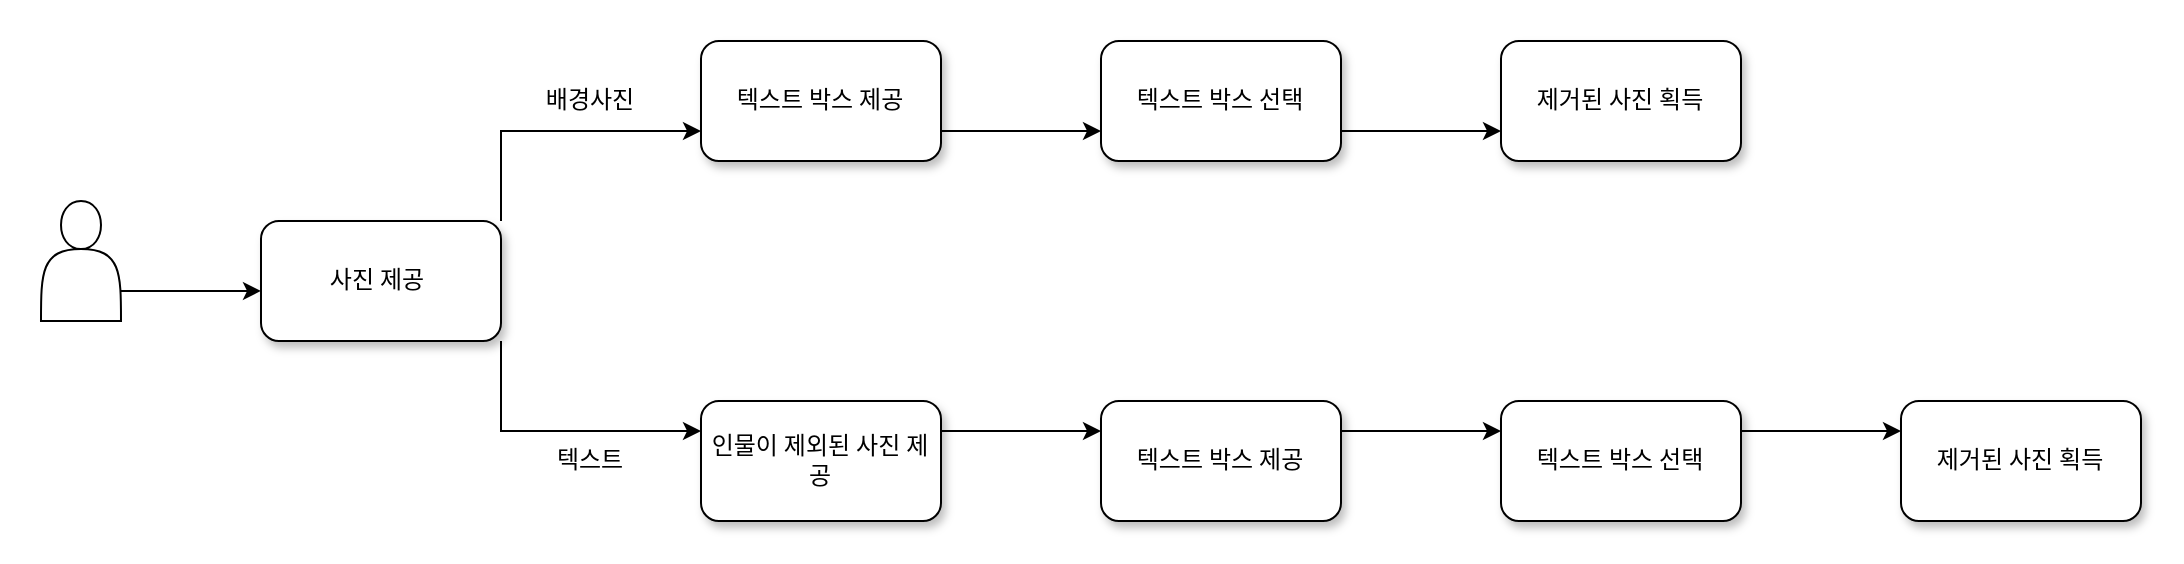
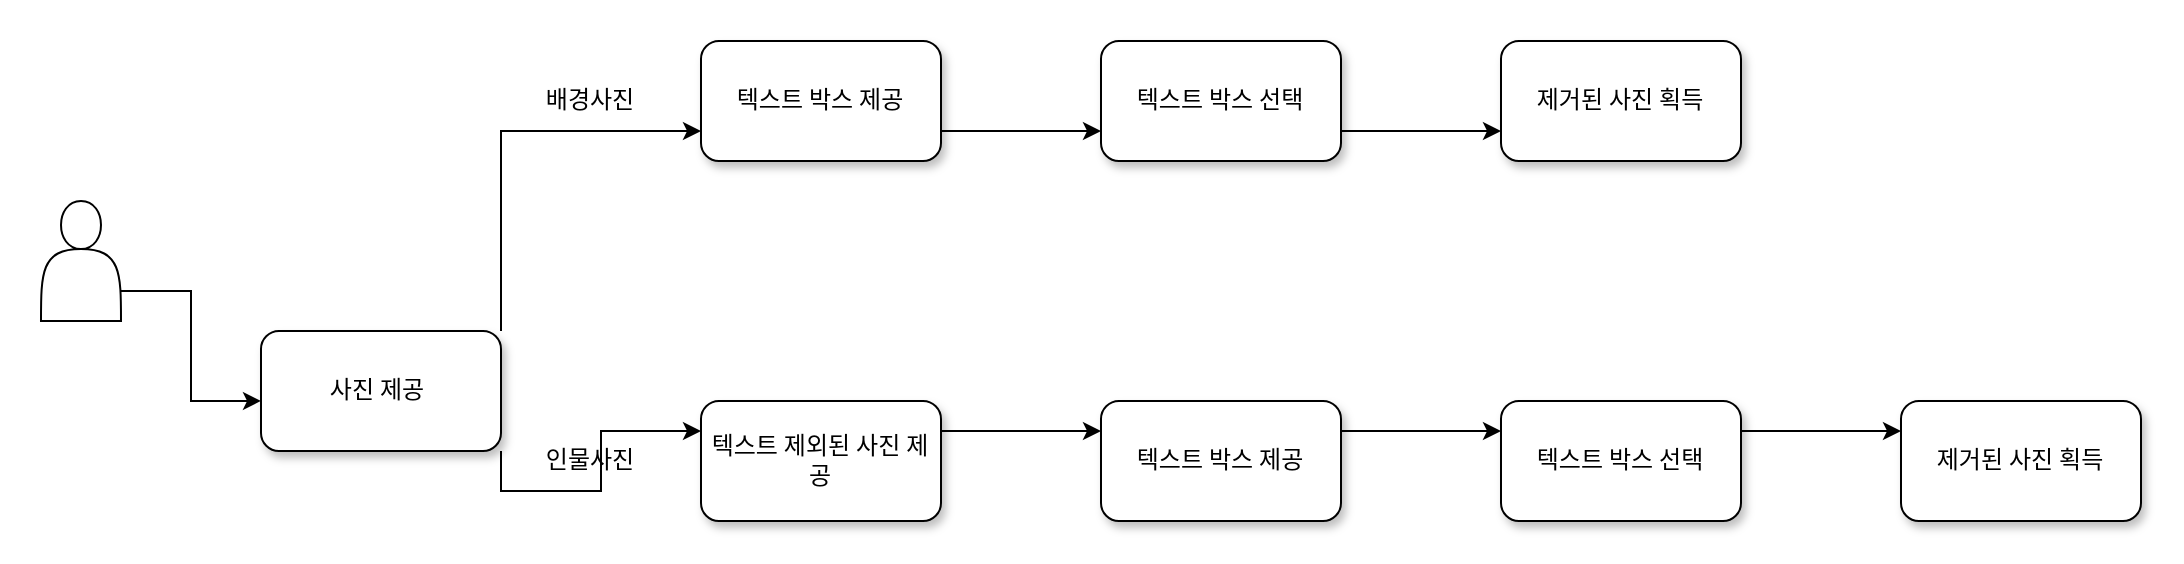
- <mxCell id="4" value="사진 제공&amp;nbsp;" style="whiteSpace=wrap;html=1;rounded=1;shadow=1;labelBackgroundColor=none;strokeWidth=1;fontFamily=Verdana;fontSize=12;align=center;" parent="1" vertex="1"><mxGeometry x="130" y="110" width="120" height="60" as="geometry" /></mxCell>
+ <mxCell id="4" value="사진 제공&amp;nbsp;" style="whiteSpace=wrap;html=1;rounded=1;shadow=1;labelBackgroundColor=none;strokeWidth=1;fontFamily=Verdana;fontSize=12;align=center;" parent="1" vertex="1"><mxGeometry x="130" y="165" width="120" height="60" as="geometry" /></mxCell>
- <mxCell id="13" value="텍스트" style="text;html=1;strokeColor=none;fillColor=none;align=center;verticalAlign=middle;whiteSpace=wrap;rounded=0;" vertex="1" parent="1"><mxGeometry x="270" y="220" width="50" height="20" as="geometry" /></mxCell>
+ <mxCell id="13" value="인물사진" style="text;html=1;strokeColor=none;fillColor=none;align=center;verticalAlign=middle;whiteSpace=wrap;rounded=0;" vertex="1" parent="1"><mxGeometry x="270" y="220" width="50" height="20" as="geometry" /></mxCell>
- <mxCell id="6" value="인물이 제외된 사진 제공" style="whiteSpace=wrap;html=1;rounded=1;shadow=1;labelBackgroundColor=none;strokeWidth=1;fontFamily=Verdana;fontSize=12;align=center;" parent="1" vertex="1"><mxGeometry x="350" y="200" width="120" height="60" as="geometry" /></mxCell>
+ <mxCell id="6" value="텍스트 제외된 사진 제공" style="whiteSpace=wrap;html=1;rounded=1;shadow=1;labelBackgroundColor=none;strokeWidth=1;fontFamily=Verdana;fontSize=12;align=center;" parent="1" vertex="1"><mxGeometry x="350" y="200" width="120" height="60" as="geometry" /></mxCell>
